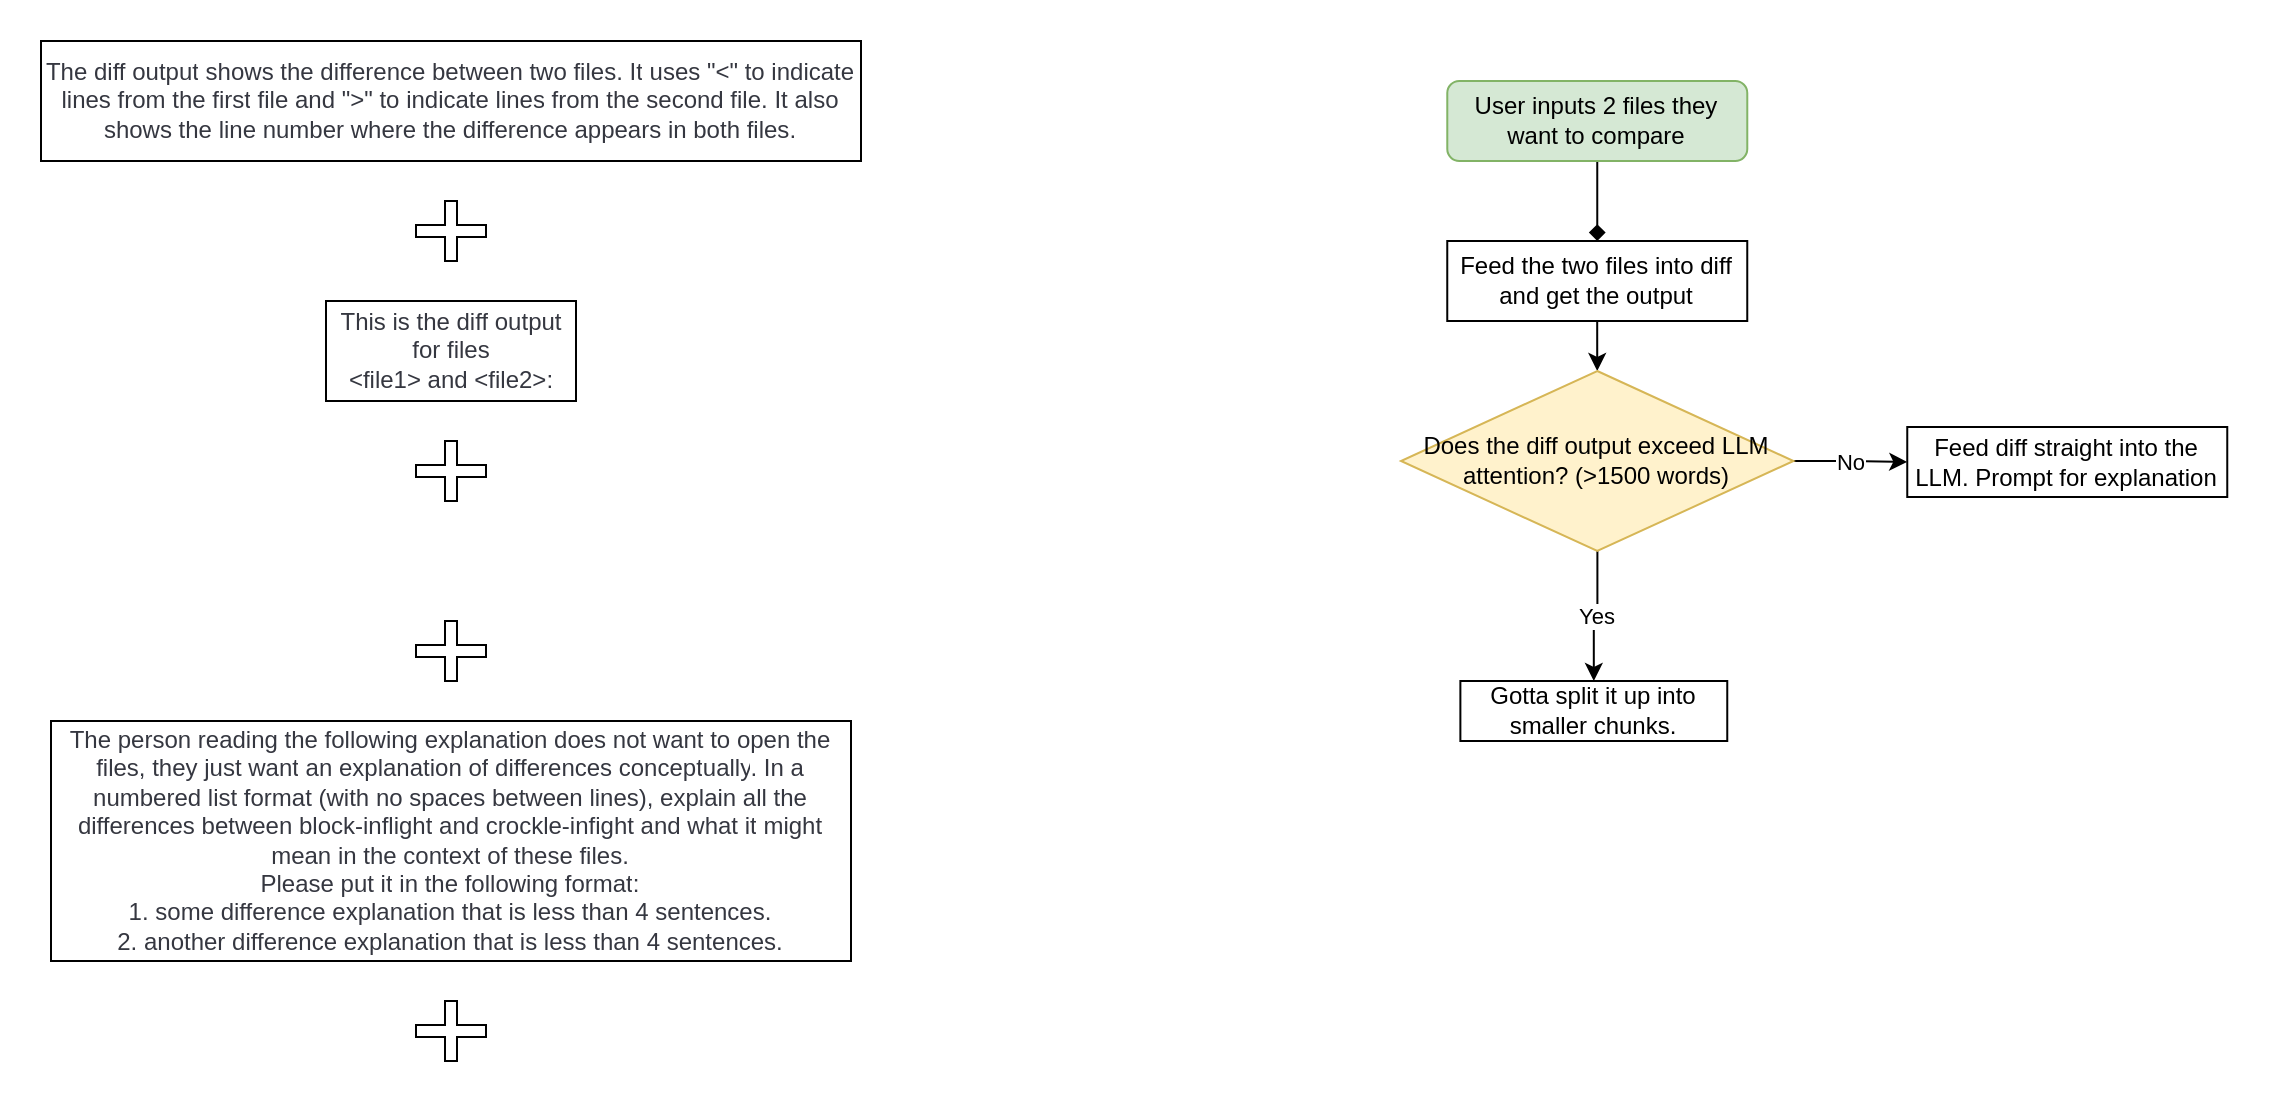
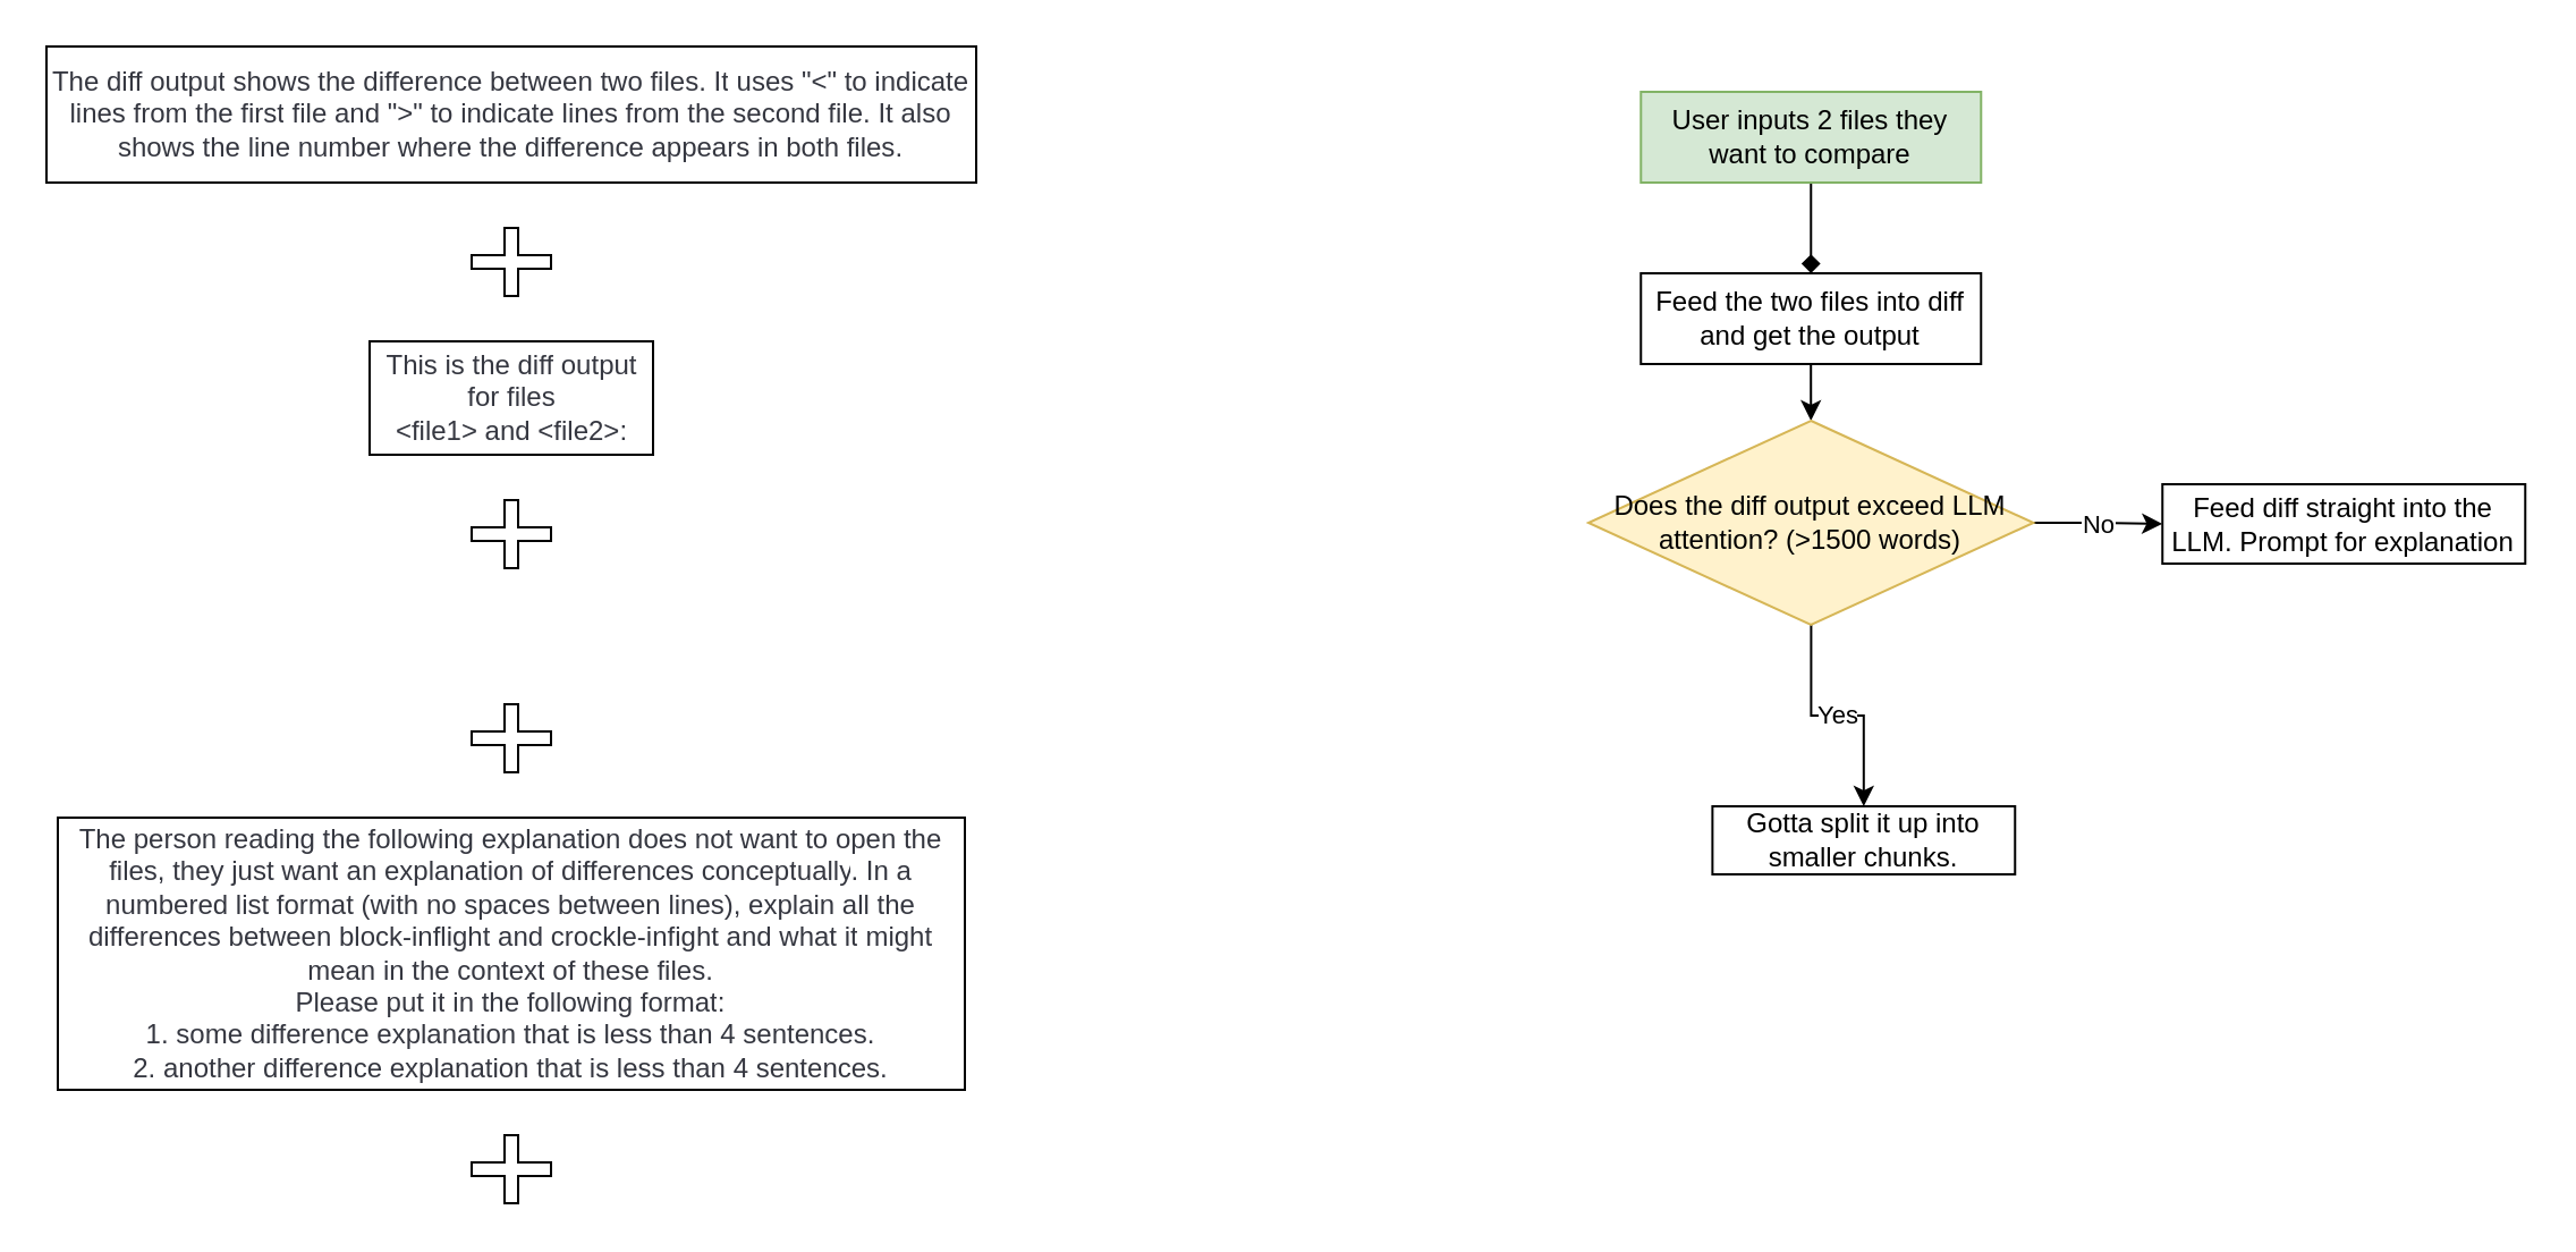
- <mxCell id="3" value="User inputs 2 files they want to compare" style="whiteSpace=wrap;html=1;fillColor=#d5e8d4;strokeColor=#82b366;rounded=1;" vertex="1" parent="1"><mxGeometry x="723.14" y="40" width="150" height="40" as="geometry" /></mxCell>
+ <mxCell id="3" value="User inputs 2 files they want to compare" style="rounded=0;whiteSpace=wrap;html=1;fillColor=#d5e8d4;strokeColor=#82b366;" vertex="1" parent="1"><mxGeometry x="723.14" y="40" width="150" height="40" as="geometry" /></mxCell>
- <mxCell id="10" value="Gotta split it up into smaller chunks." style="rounded=0;whiteSpace=wrap;html=1;" vertex="1" parent="1"><mxGeometry x="729.69" y="340" width="133.44" height="30" as="geometry" /></mxCell>
+ <mxCell id="10" value="Gotta split it up into smaller chunks." style="rounded=0;whiteSpace=wrap;html=1;" vertex="1" parent="1"><mxGeometry x="754.69" y="355" width="133.44" height="30" as="geometry" /></mxCell>
